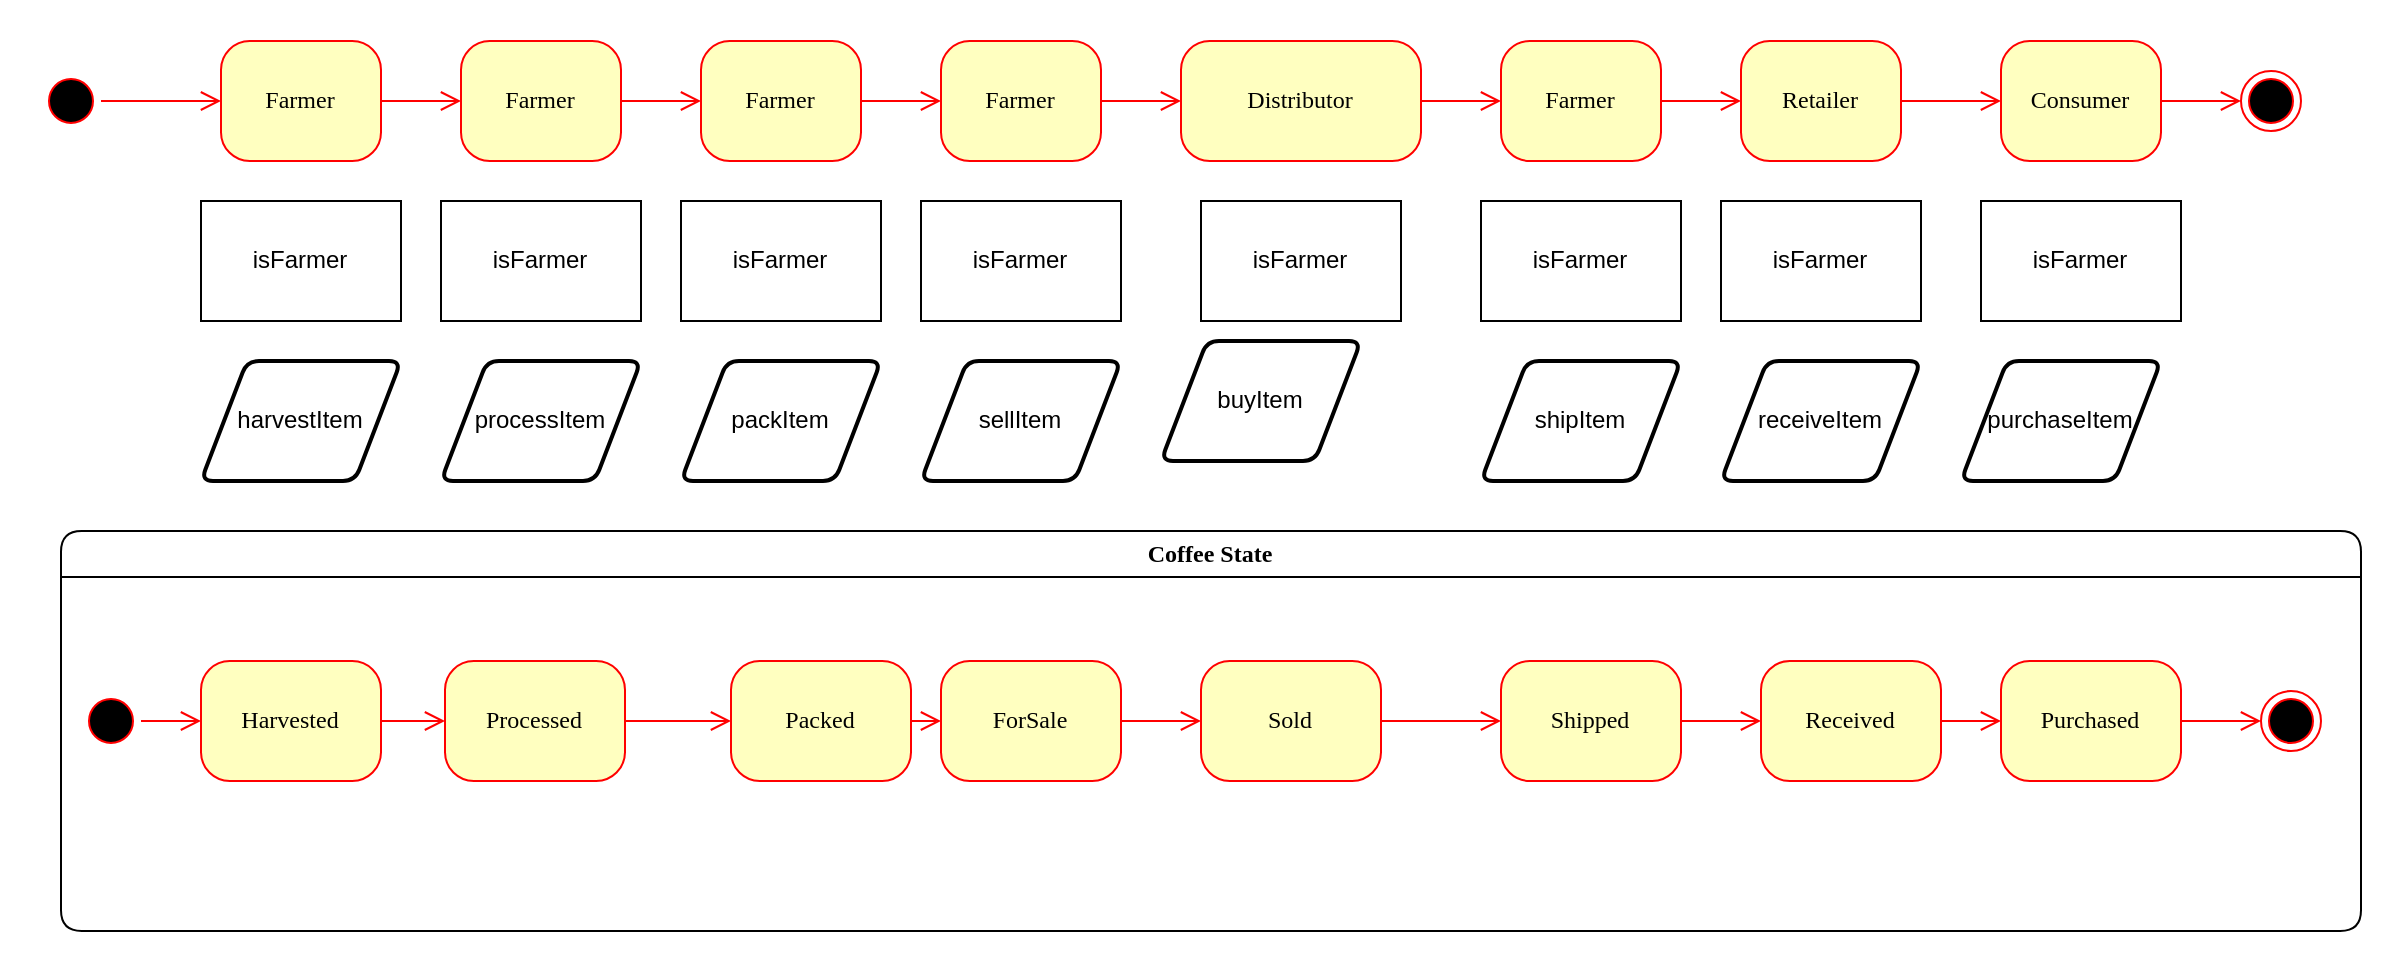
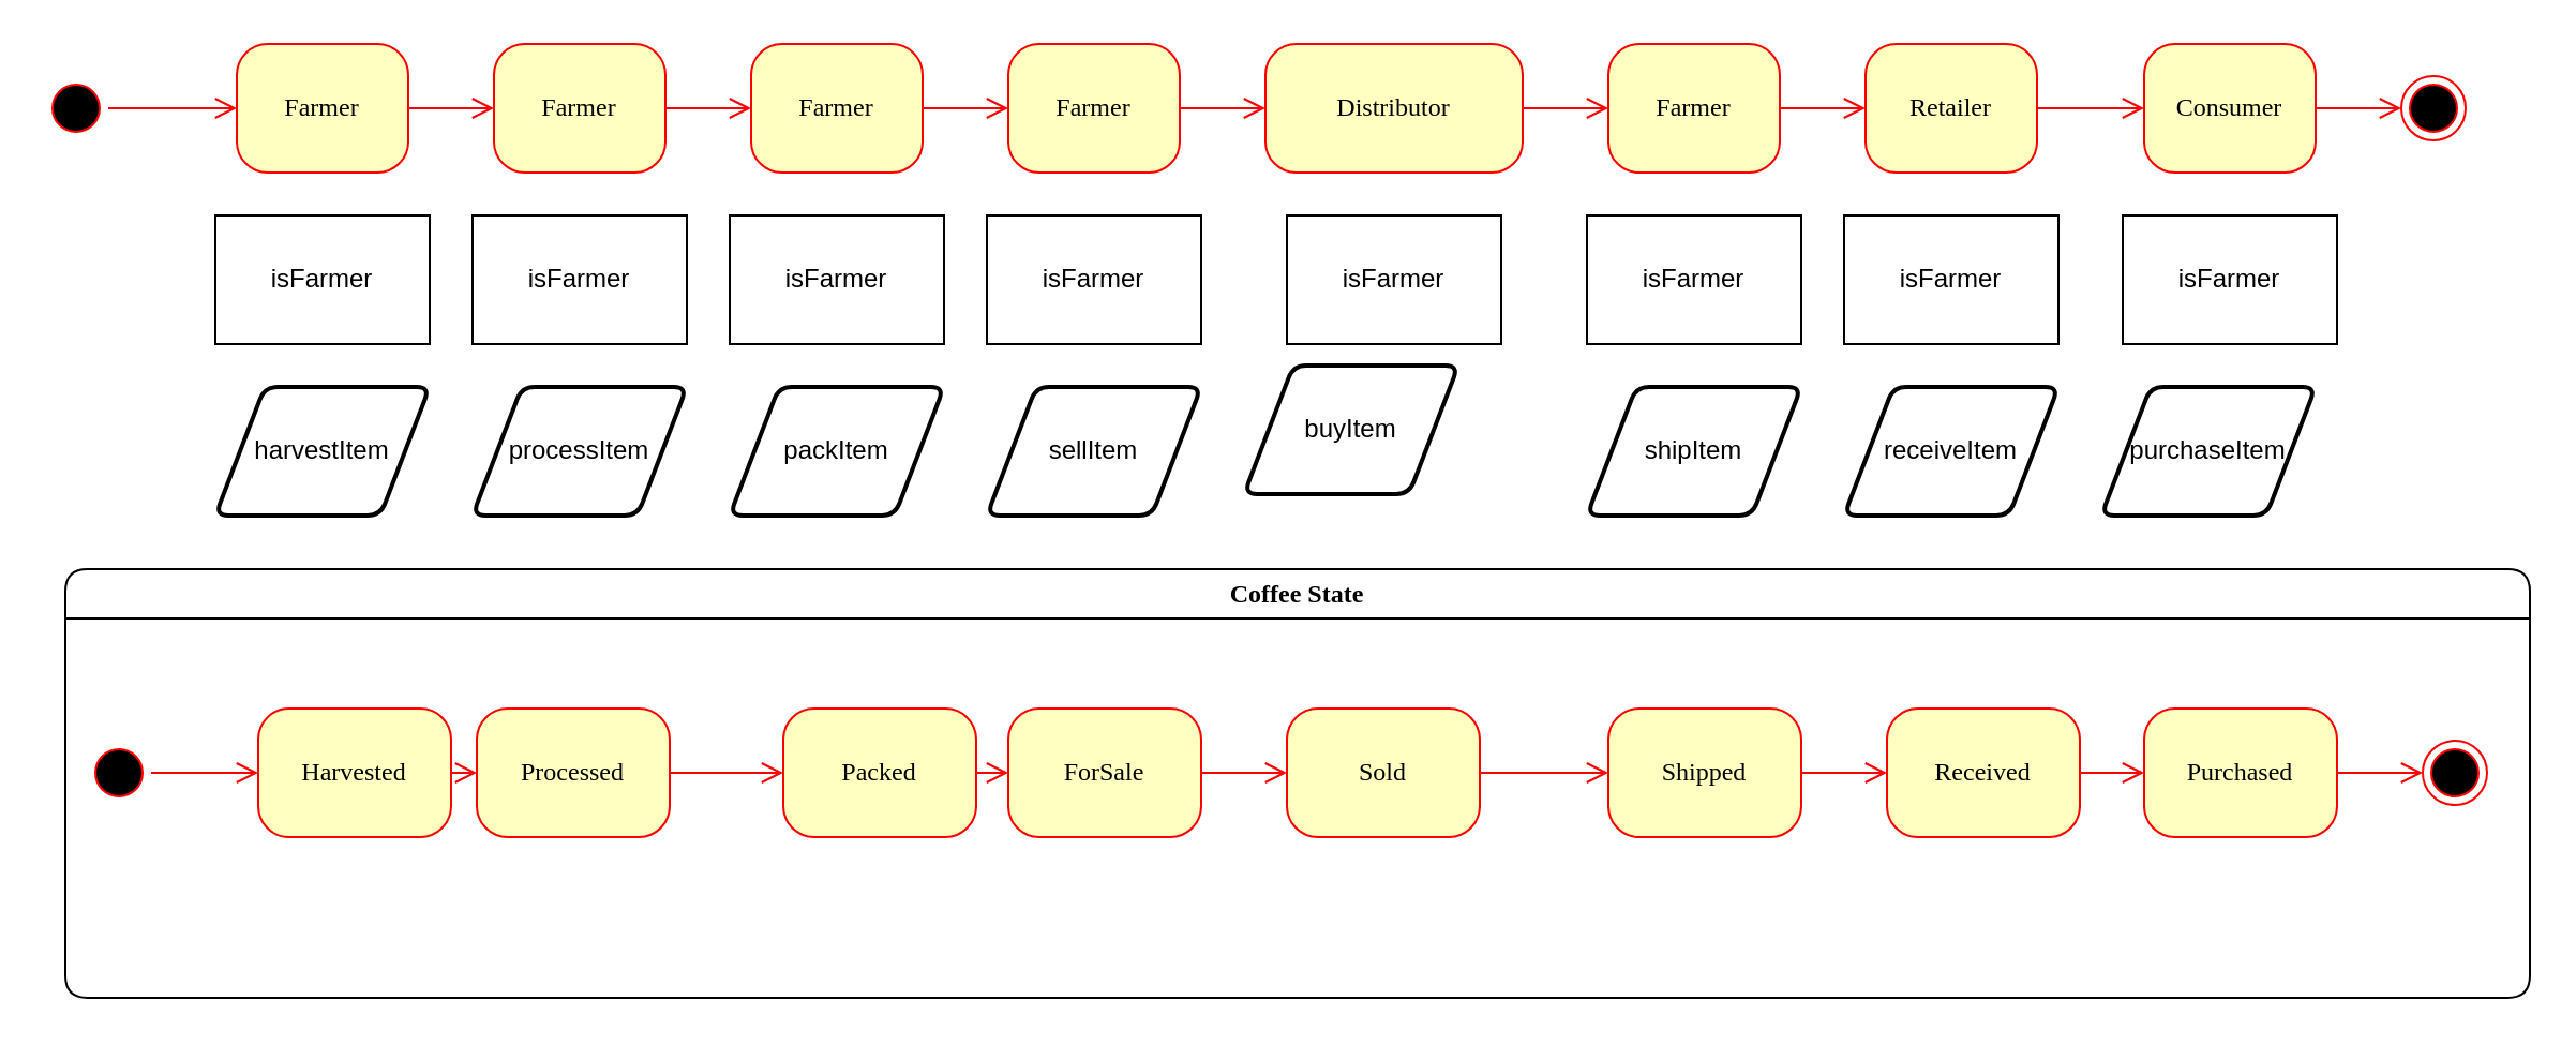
- <mxCell id="6" value="Harvested" style="rounded=1;whiteSpace=wrap;html=1;arcSize=24;fillColor=#ffffc0;strokeColor=#ff0000;shadow=0;comic=0;labelBackgroundColor=none;fontFamily=Verdana;fontSize=12;fontColor=#000000;align=center;" parent="4" vertex="1"><mxGeometry x="70" y="65" width="90" height="60" as="geometry" /></mxCell>
+ <mxCell id="6" value="Harvested" style="rounded=1;whiteSpace=wrap;html=1;arcSize=24;fillColor=#ffffc0;strokeColor=#ff0000;shadow=0;comic=0;labelBackgroundColor=none;fontFamily=Verdana;fontSize=12;fontColor=#000000;align=center;" parent="4" vertex="1"><mxGeometry x="90" y="65" width="90" height="60" as="geometry" /></mxCell>
